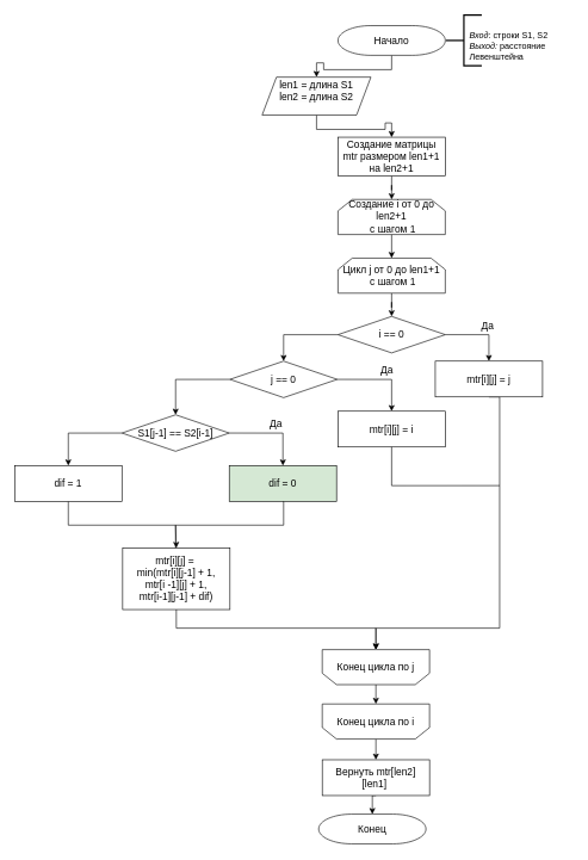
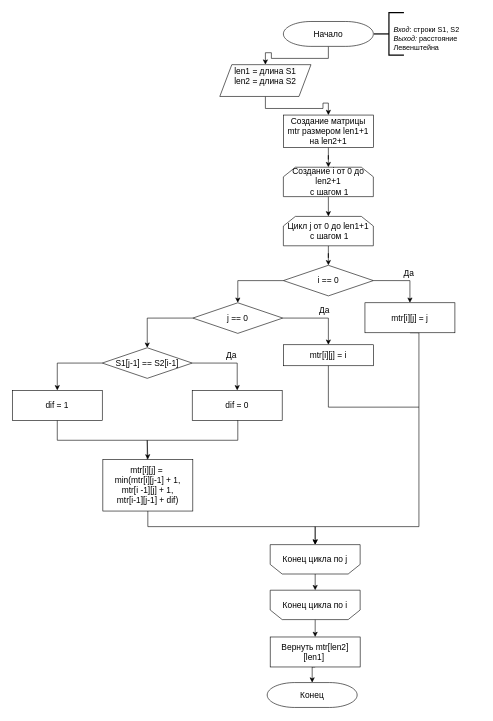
- <mxCell id="15" value="&lt;font style=&quot;font-size: 14px;&quot;&gt;mtr[i][j] = i&lt;/font&gt;" style="rounded=0;whiteSpace=wrap;html=1;absoluteArcSize=1;arcSize=14;strokeWidth=1;" parent="1" vertex="1"><mxGeometry x="472" y="573.75" width="150" height="50" as="geometry" /></mxCell>
+ <mxCell id="15" value="&lt;font style=&quot;font-size: 14px;&quot;&gt;mtr[i][j] = i&lt;/font&gt;" style="rounded=0;whiteSpace=wrap;html=1;absoluteArcSize=1;arcSize=14;strokeWidth=1;" parent="1" vertex="1"><mxGeometry x="472" y="573.75" width="150" height="35" as="geometry" /></mxCell>
- <mxCell id="32" value="&lt;font style=&quot;font-size: 14px;&quot;&gt;dif = 0&lt;/font&gt;" style="rounded=0;whiteSpace=wrap;html=1;absoluteArcSize=1;arcSize=14;strokeWidth=1;fillColor=#d5e8d4;" parent="1" vertex="1"><mxGeometry x="320" y="649.75" width="150" height="50" as="geometry" /></mxCell>
+ <mxCell id="32" value="&lt;font style=&quot;font-size: 14px;&quot;&gt;dif = 0&lt;/font&gt;" style="rounded=0;whiteSpace=wrap;html=1;absoluteArcSize=1;arcSize=14;strokeWidth=1;" parent="1" vertex="1"><mxGeometry x="320" y="649.75" width="150" height="50" as="geometry" /></mxCell>
